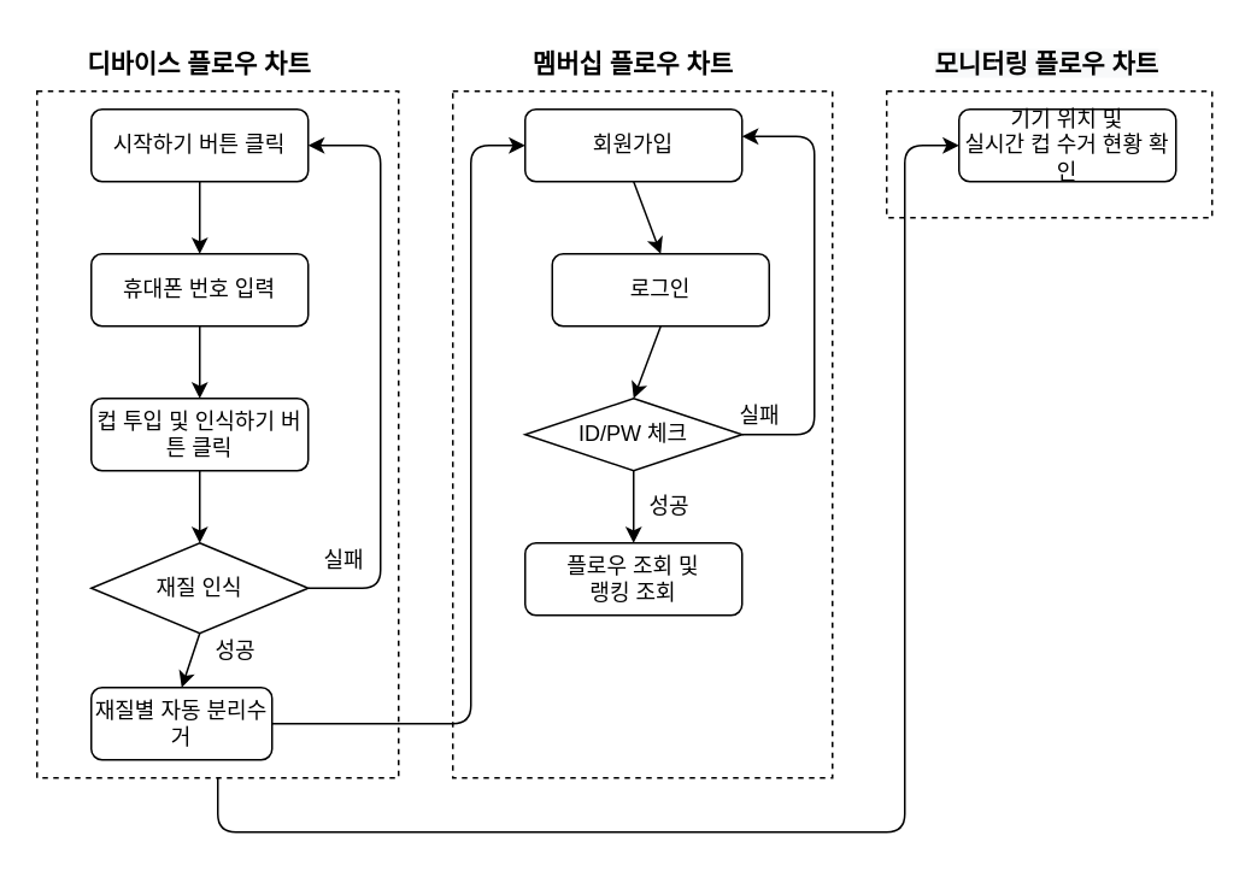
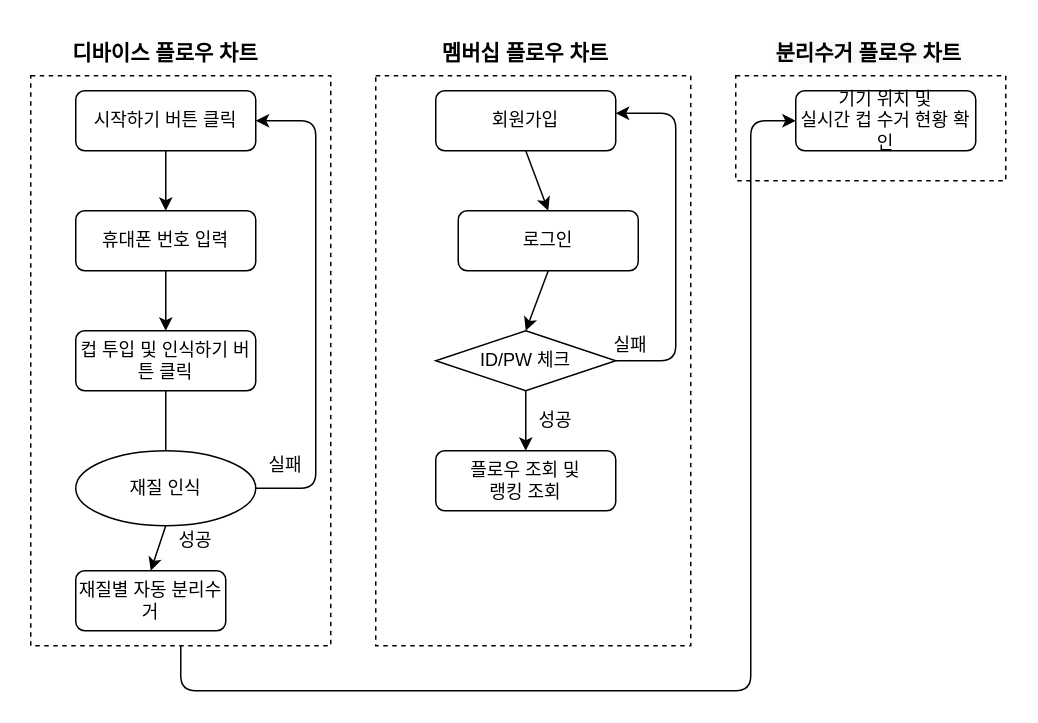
- <mxCell id="31" value="&lt;span style=&quot;color: rgb(0 , 0 , 0) ; font-family: &amp;#34;helvetica&amp;#34; ; font-size: 14px ; font-style: normal ; font-weight: 700 ; letter-spacing: normal ; text-align: center ; text-indent: 0px ; text-transform: none ; word-spacing: 0px ; background-color: rgb(248 , 249 , 250) ; display: inline ; float: none&quot;&gt;모니터링 플로우 차트&lt;/span&gt;" style="text;whiteSpace=wrap;html=1;fontSize=14;" vertex="1" parent="1"><mxGeometry x="515" y="20" width="150" height="30" as="geometry" /></mxCell>
+ <mxCell id="31" value="&lt;span style=&quot;color: rgb(0 , 0 , 0) ; font-family: &amp;#34;helvetica&amp;#34; ; font-size: 14px ; font-style: normal ; font-weight: 700 ; letter-spacing: normal ; text-align: center ; text-indent: 0px ; text-transform: none ; word-spacing: 0px ; background-color: rgb(248 , 249 , 250) ; display: inline ; float: none&quot;&gt;분리수거 플로우 차트&lt;/span&gt;" style="text;whiteSpace=wrap;html=1;fontSize=14;" vertex="1" parent="1"><mxGeometry x="515" y="20" width="150" height="30" as="geometry" /></mxCell>
- <mxCell id="23" value="" style="endArrow=classic;html=1;exitX=1;exitY=0.5;exitDx=0;exitDy=0;entryX=0;entryY=0.5;entryDx=0;entryDy=0;" edge="1" parent="1" source="14" target="17"><mxGeometry width="50" height="50" relative="1" as="geometry"><mxPoint x="110" y="350" as="sourcePoint" /><mxPoint x="260" y="76.469" as="targetPoint" /><Array as="points"><mxPoint x="260" y="400" /><mxPoint x="260" y="240" /><mxPoint x="260" y="80" /></Array></mxGeometry></mxCell>
- <mxCell id="12" value="" style="endArrow=classic;html=1;exitX=0.5;exitY=1;exitDx=0;exitDy=0;entryX=0.5;entryY=0;entryDx=0;entryDy=0;" edge="1" parent="1" source="7" target="10"><mxGeometry width="50" height="50" relative="1" as="geometry"><mxPoint x="80" y="340" as="sourcePoint" /><mxPoint x="130" y="290" as="targetPoint" /></mxGeometry></mxCell>
+ <mxCell id="12" value="" style="endArrow=none;html=1;exitX=0.5;exitY=1;exitDx=0;exitDy=0;entryX=0.5;entryY=0;entryDx=0;entryDy=0;" edge="1" parent="1" source="7" target="10"><mxGeometry width="50" height="50" relative="1" as="geometry"><mxPoint x="80" y="340" as="sourcePoint" /><mxPoint x="130" y="290" as="targetPoint" /></mxGeometry></mxCell>
- <mxCell id="10" value="재질 인식" style="rhombus;whiteSpace=wrap;html=1;" vertex="1" parent="1"><mxGeometry x="50" y="300" width="120" height="50" as="geometry" /></mxCell>
+ <mxCell id="10" value="재질 인식" style="ellipse;whiteSpace=wrap;html=1;" vertex="1" parent="1"><mxGeometry x="50" y="300" width="120" height="50" as="geometry" /></mxCell>
